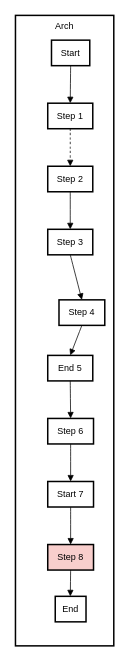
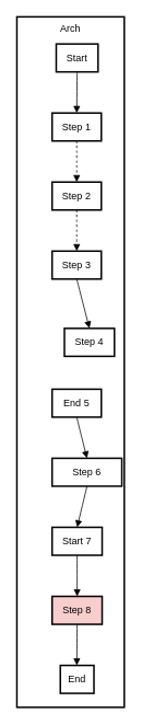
- <mxCell id="15" value="" style="curved=1;startArrow=none;endArrow=block;exitX=0.5;exitY=1;entryX=0.5;entryY=0;" edge="1" parent="2" source="5" target="6"><mxGeometry relative="1" as="geometry"><Array as="points" /></mxGeometry></mxCell>
+ <mxCell id="15" value="" style="curved=1;startArrow=none;endArrow=block;exitX=0.5;exitY=1;entryX=0.5;entryY=0;dashed=1;" edge="1" parent="2" source="5" target="6"><mxGeometry relative="1" as="geometry"><Array as="points" /></mxGeometry></mxCell>
- <mxCell id="17" value="" style="curved=1;startArrow=none;endArrow=block;exitX=0.5;exitY=1;entryX=0.5;entryY=0;" edge="1" parent="2" source="7" target="8"><mxGeometry relative="1" as="geometry"><Array as="points" /></mxGeometry></mxCell>
- <mxCell id="9" value="Step 6" style="whiteSpace=wrap;strokeWidth=2;" vertex="1" parent="2"><mxGeometry x="43" y="537" width="61" height="34" as="geometry" /></mxCell>
+ <mxCell id="9" value="Step 6" style="whiteSpace=wrap;strokeWidth=2;" vertex="1" parent="2"><mxGeometry x="43" y="537" width="85" height="34" as="geometry" /></mxCell>
- <mxCell id="12" value="End" style="whiteSpace=wrap;strokeWidth=2;" vertex="1" parent="2"><mxGeometry x="53" y="774" width="41" height="34" as="geometry" /></mxCell>
+ <mxCell id="12" value="End" style="whiteSpace=wrap;strokeWidth=2;" vertex="1" parent="2"><mxGeometry x="53" y="789" width="41" height="34" as="geometry" /></mxCell>
